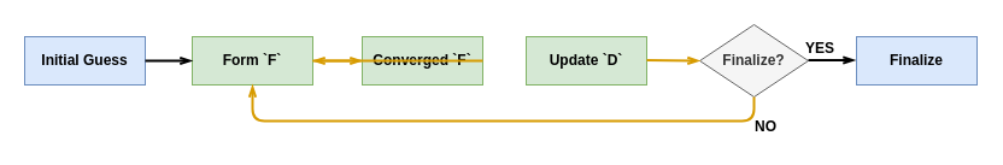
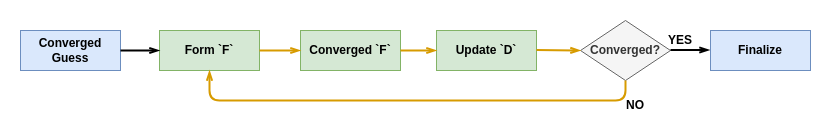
- <mxCell id="2" value="&lt;b&gt;Initial Guess&lt;/b&gt;" style="rounded=0;whiteSpace=wrap;html=1;fillColor=#dae8fc;strokeColor=#6c8ebf;" parent="1" vertex="1"><mxGeometry x="20" y="30" width="100" height="40" as="geometry" /></mxCell>
+ <mxCell id="2" value="&lt;b&gt;Converged Guess&lt;/b&gt;" style="rounded=0;whiteSpace=wrap;html=1;fillColor=#dae8fc;strokeColor=#6c8ebf;" parent="1" vertex="1"><mxGeometry x="20" y="30" width="100" height="40" as="geometry" /></mxCell>
- <mxCell id="9" value="" style="endArrow=openThin;html=1;fillColor=#ffe6cc;strokeColor=#d79b00;strokeWidth=2;endFill=0;exitX=1;exitY=0.5;exitDx=0;exitDy=0;" parent="1" edge="1" target="3" source="4"><mxGeometry width="50" height="50" relative="1" as="geometry"><mxPoint x="398" y="49.5" as="sourcePoint" /><mxPoint x="437" y="49.5" as="targetPoint" /></mxGeometry></mxCell>
+ <mxCell id="9" value="" style="endArrow=openThin;html=1;fillColor=#ffe6cc;strokeColor=#d79b00;strokeWidth=2;endFill=0;exitX=1;exitY=0.5;exitDx=0;exitDy=0;" parent="1" edge="1" target="6" source="4"><mxGeometry width="50" height="50" relative="1" as="geometry"><mxPoint x="398" y="49.5" as="sourcePoint" /><mxPoint x="437" y="49.5" as="targetPoint" /></mxGeometry></mxCell>
- <mxCell id="5" value="&lt;b&gt;Finalize?&lt;/b&gt;" style="rhombus;whiteSpace=wrap;html=1;fillColor=#f5f5f5;strokeColor=#666666;fontColor=#333333;" parent="1" vertex="1"><mxGeometry x="580" y="20" width="90" height="60" as="geometry" /></mxCell>
+ <mxCell id="5" value="&lt;b&gt;Converged?&lt;/b&gt;" style="rhombus;whiteSpace=wrap;html=1;fillColor=#f5f5f5;strokeColor=#666666;fontColor=#333333;" parent="1" vertex="1"><mxGeometry x="580" y="20" width="90" height="60" as="geometry" /></mxCell>
